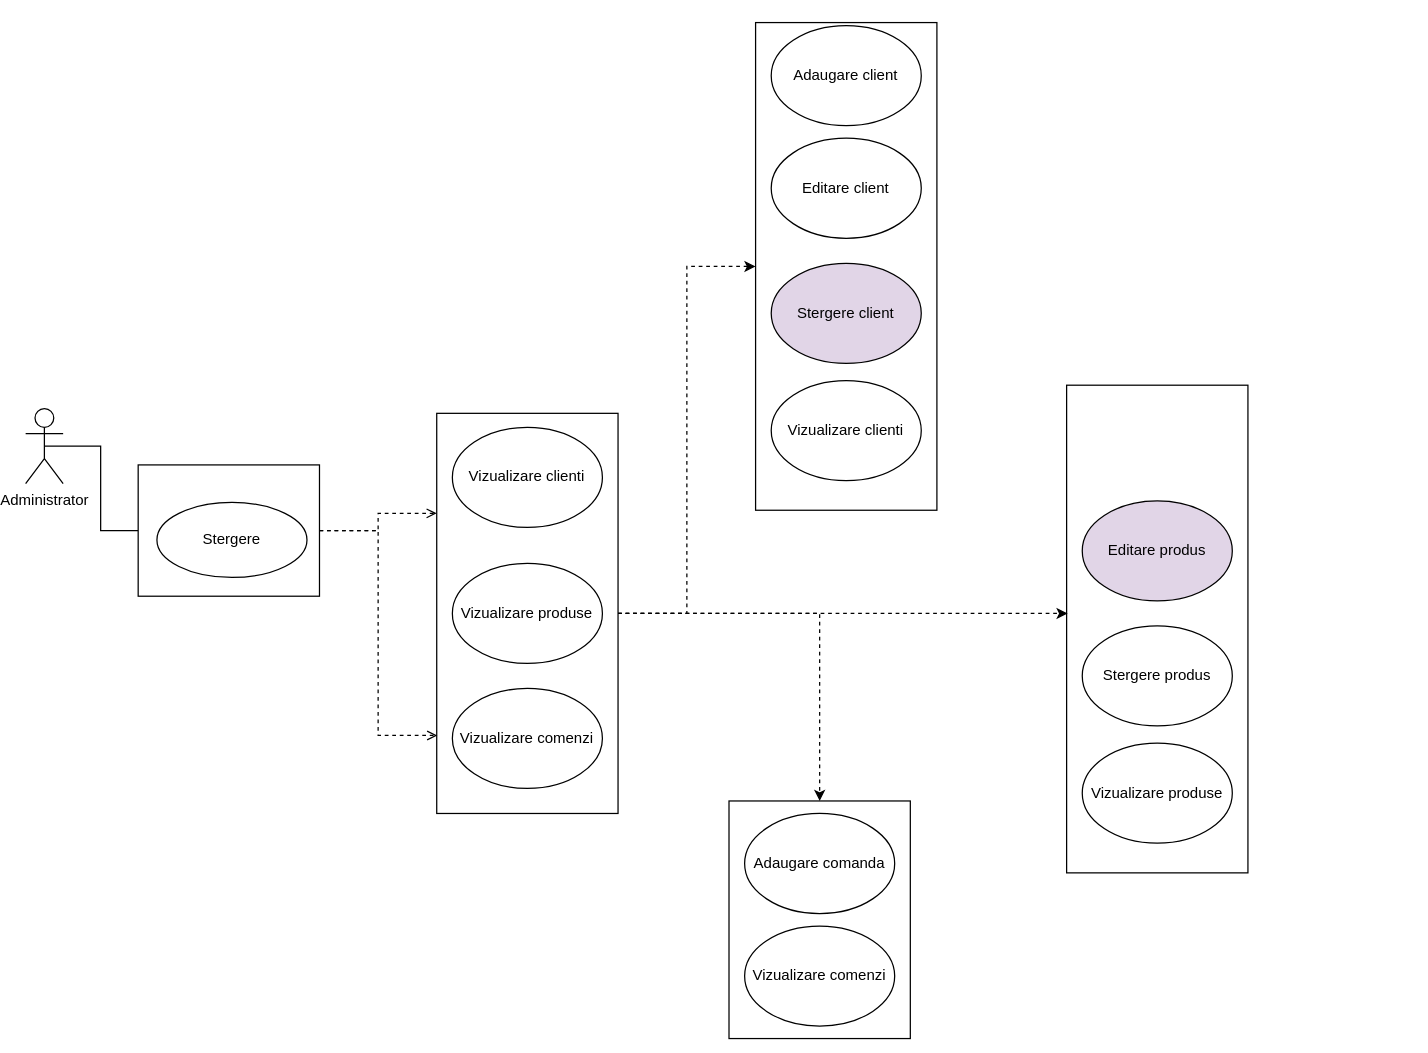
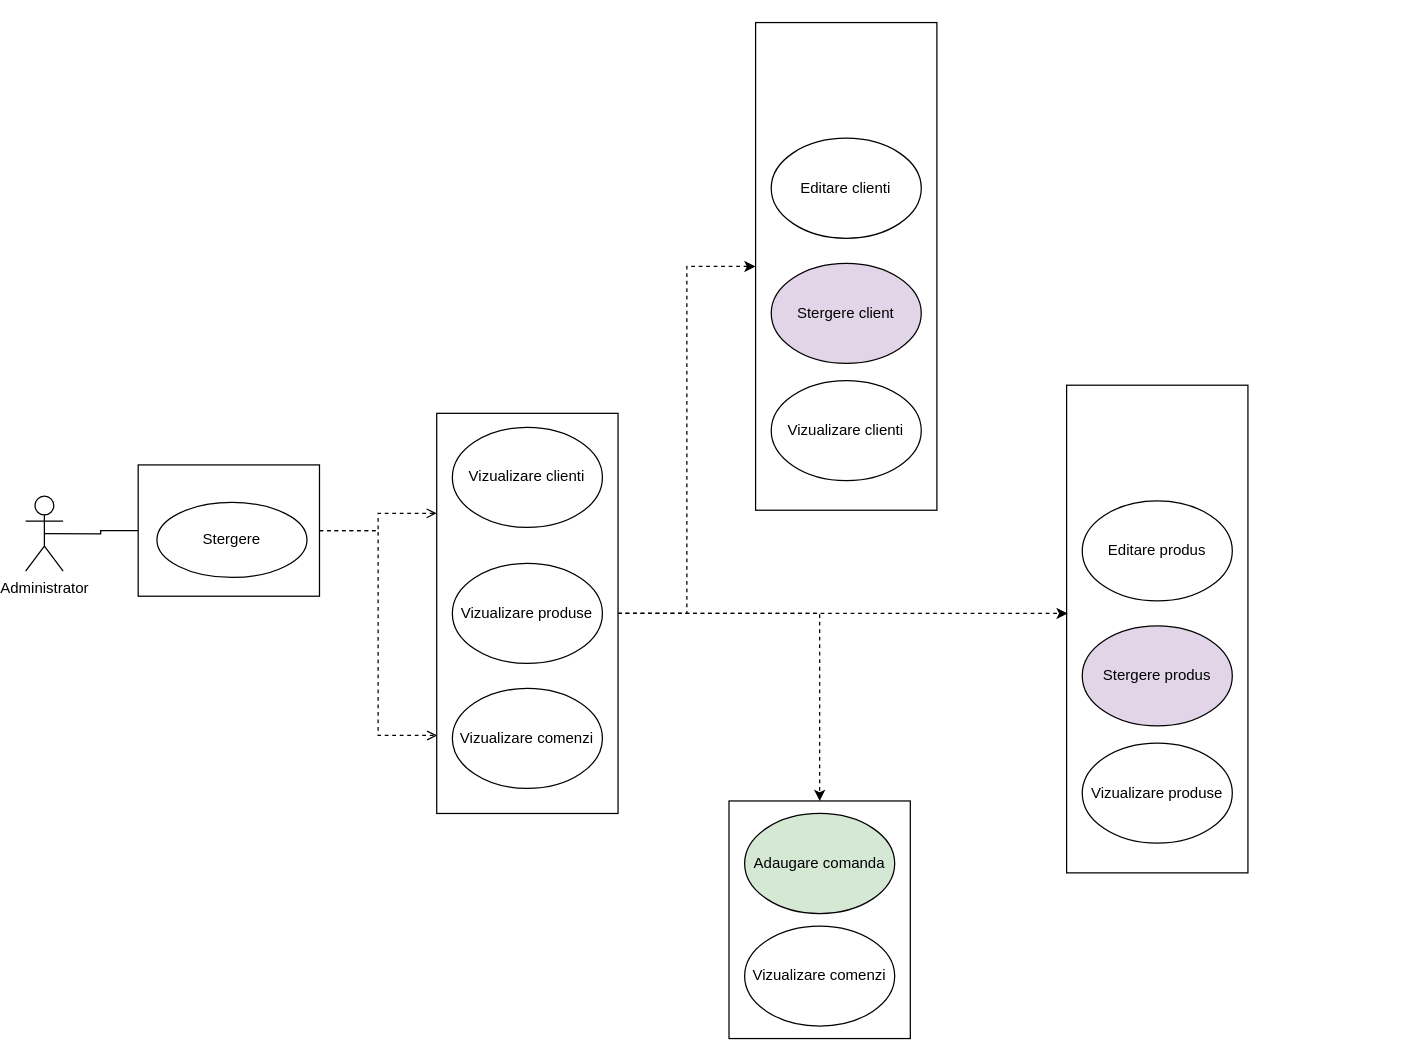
- <mxCell id="15" value="Adaugare client" style="ellipse;whiteSpace=wrap;html=1;" vertex="1" parent="1"><mxGeometry x="616.26" y="20" width="120" height="80" as="geometry" /></mxCell>
- <mxCell id="16" value="Editare client" style="ellipse;whiteSpace=wrap;html=1;" vertex="1" parent="1"><mxGeometry x="616.26" y="110" width="120" height="80" as="geometry" /></mxCell>
+ <mxCell id="16" value="Editare clienti" style="ellipse;whiteSpace=wrap;html=1;" vertex="1" parent="1"><mxGeometry x="616.26" y="110" width="120" height="80" as="geometry" /></mxCell>
- <mxCell id="3" value="Administrator" style="shape=umlActor;verticalLabelPosition=bottom;verticalAlign=top;html=1;outlineConnect=0;" vertex="1" parent="1"><mxGeometry x="20" y="326.255" width="30" height="60" as="geometry" /></mxCell>
+ <mxCell id="3" value="Administrator" style="shape=umlActor;verticalLabelPosition=bottom;verticalAlign=top;html=1;outlineConnect=0;" vertex="1" parent="1"><mxGeometry x="20" y="396.255" width="30" height="60" as="geometry" /></mxCell>
- <mxCell id="20" value="Editare produs" style="ellipse;whiteSpace=wrap;html=1;fillColor=#e1d5e7;" vertex="1" parent="1"><mxGeometry x="865" y="400" width="120" height="80" as="geometry" /></mxCell>
+ <mxCell id="20" value="Editare produs" style="ellipse;whiteSpace=wrap;html=1;" vertex="1" parent="1"><mxGeometry x="865" y="400" width="120" height="80" as="geometry" /></mxCell>
- <mxCell id="21" value="Stergere produs" style="ellipse;whiteSpace=wrap;html=1;" vertex="1" parent="1"><mxGeometry x="865" y="500" width="120" height="80" as="geometry" /></mxCell>
+ <mxCell id="21" value="Stergere produs" style="ellipse;whiteSpace=wrap;html=1;fillColor=#e1d5e7;" vertex="1" parent="1"><mxGeometry x="865" y="500" width="120" height="80" as="geometry" /></mxCell>
- <mxCell id="24" value="Adaugare comanda" style="ellipse;whiteSpace=wrap;html=1;" vertex="1" parent="1"><mxGeometry x="595" y="650" width="120" height="80" as="geometry" /></mxCell>
+ <mxCell id="24" value="Adaugare comanda" style="ellipse;whiteSpace=wrap;html=1;fillColor=#d5e8d4;" vertex="1" parent="1"><mxGeometry x="595" y="650" width="120" height="80" as="geometry" /></mxCell>
